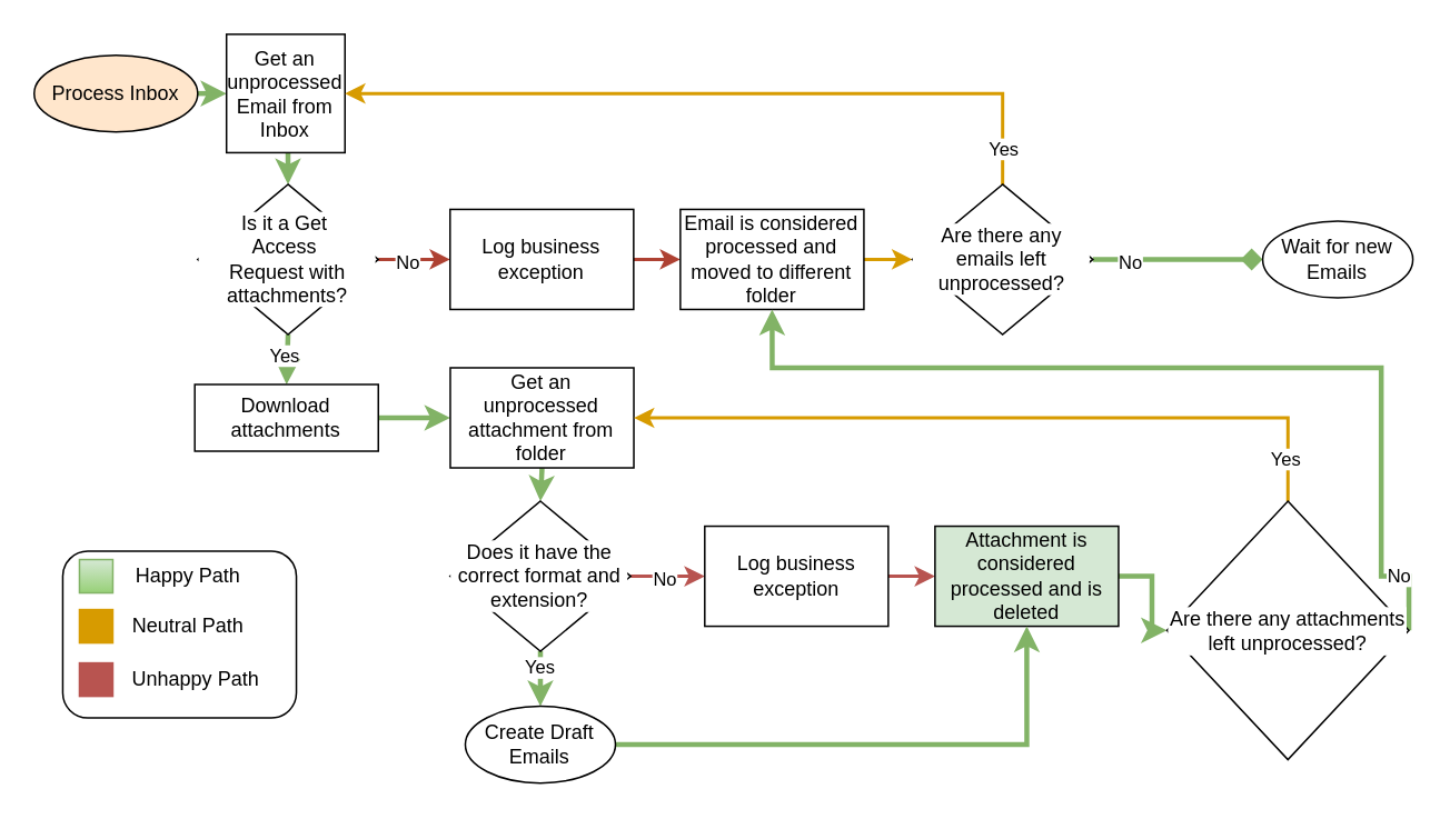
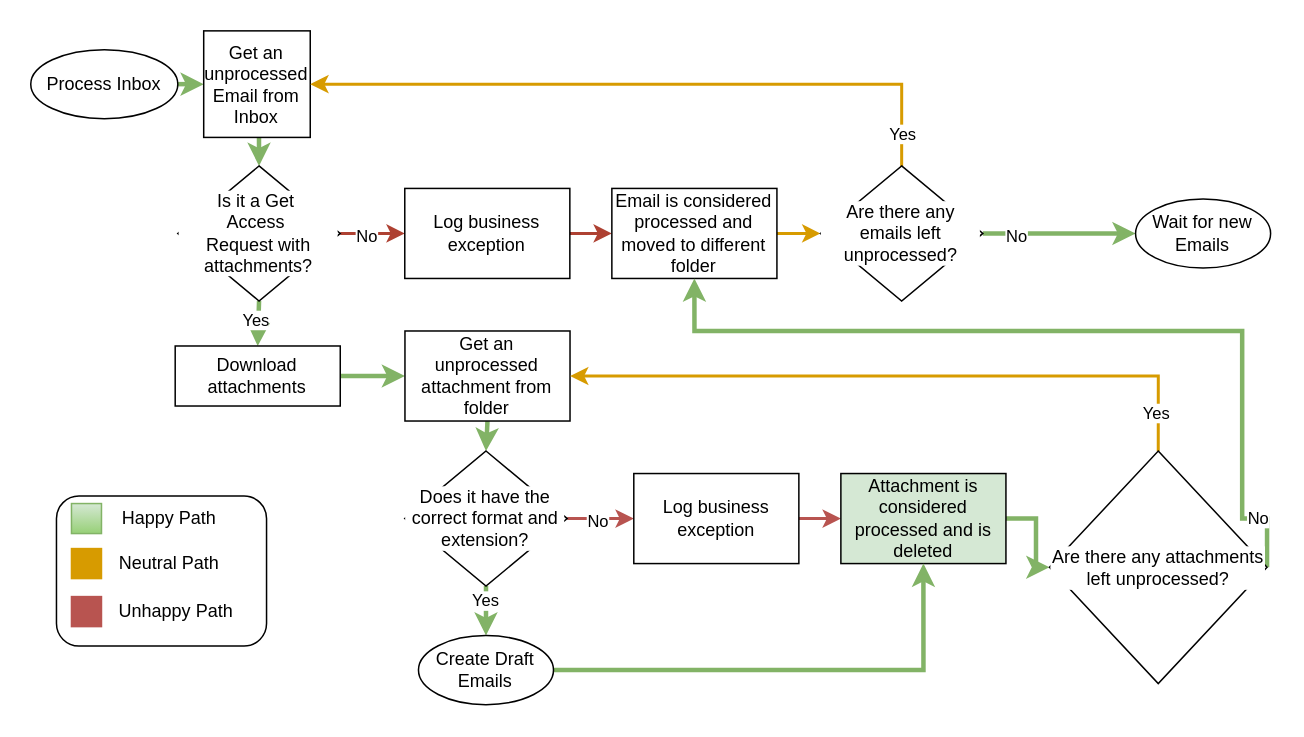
- <mxCell id="3" value="Process Inbox" style="ellipse;whiteSpace=wrap;html=1;fillColor=#ffe6cc;" vertex="1" parent="1"><mxGeometry x="20" y="32.5" width="98" height="46" as="geometry" /></mxCell>
+ <mxCell id="3" value="Process Inbox" style="ellipse;whiteSpace=wrap;html=1;" vertex="1" parent="1"><mxGeometry x="20" y="32.5" width="98" height="46" as="geometry" /></mxCell>
- <mxCell id="17" style="edgeStyle=orthogonalEdgeStyle;rounded=0;orthogonalLoop=1;jettySize=auto;html=1;exitX=1;exitY=0.5;exitDx=0;exitDy=0;entryX=0;entryY=0.5;entryDx=0;entryDy=0;fillColor=#d5e8d4;strokeColor=#82b366;strokeWidth=3;endArrow=diamond;" edge="1" parent="1" source="19" target="20"><mxGeometry relative="1" as="geometry" /></mxCell>
+ <mxCell id="17" style="edgeStyle=orthogonalEdgeStyle;rounded=0;orthogonalLoop=1;jettySize=auto;html=1;exitX=1;exitY=0.5;exitDx=0;exitDy=0;entryX=0;entryY=0.5;entryDx=0;entryDy=0;fillColor=#d5e8d4;strokeColor=#82b366;strokeWidth=3;" edge="1" parent="1" source="19" target="20"><mxGeometry relative="1" as="geometry" /></mxCell>
